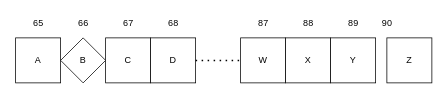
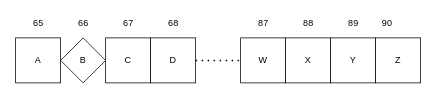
- <mxCell id="10" value="Z" style="whiteSpace=wrap;html=1;aspect=fixed;" vertex="1" parent="1"><mxGeometry x="515" y="50" width="60" height="60" as="geometry" /></mxCell>
+ <mxCell id="10" value="Z" style="whiteSpace=wrap;html=1;aspect=fixed;" vertex="1" parent="1"><mxGeometry x="500" y="50" width="60" height="60" as="geometry" /></mxCell>
